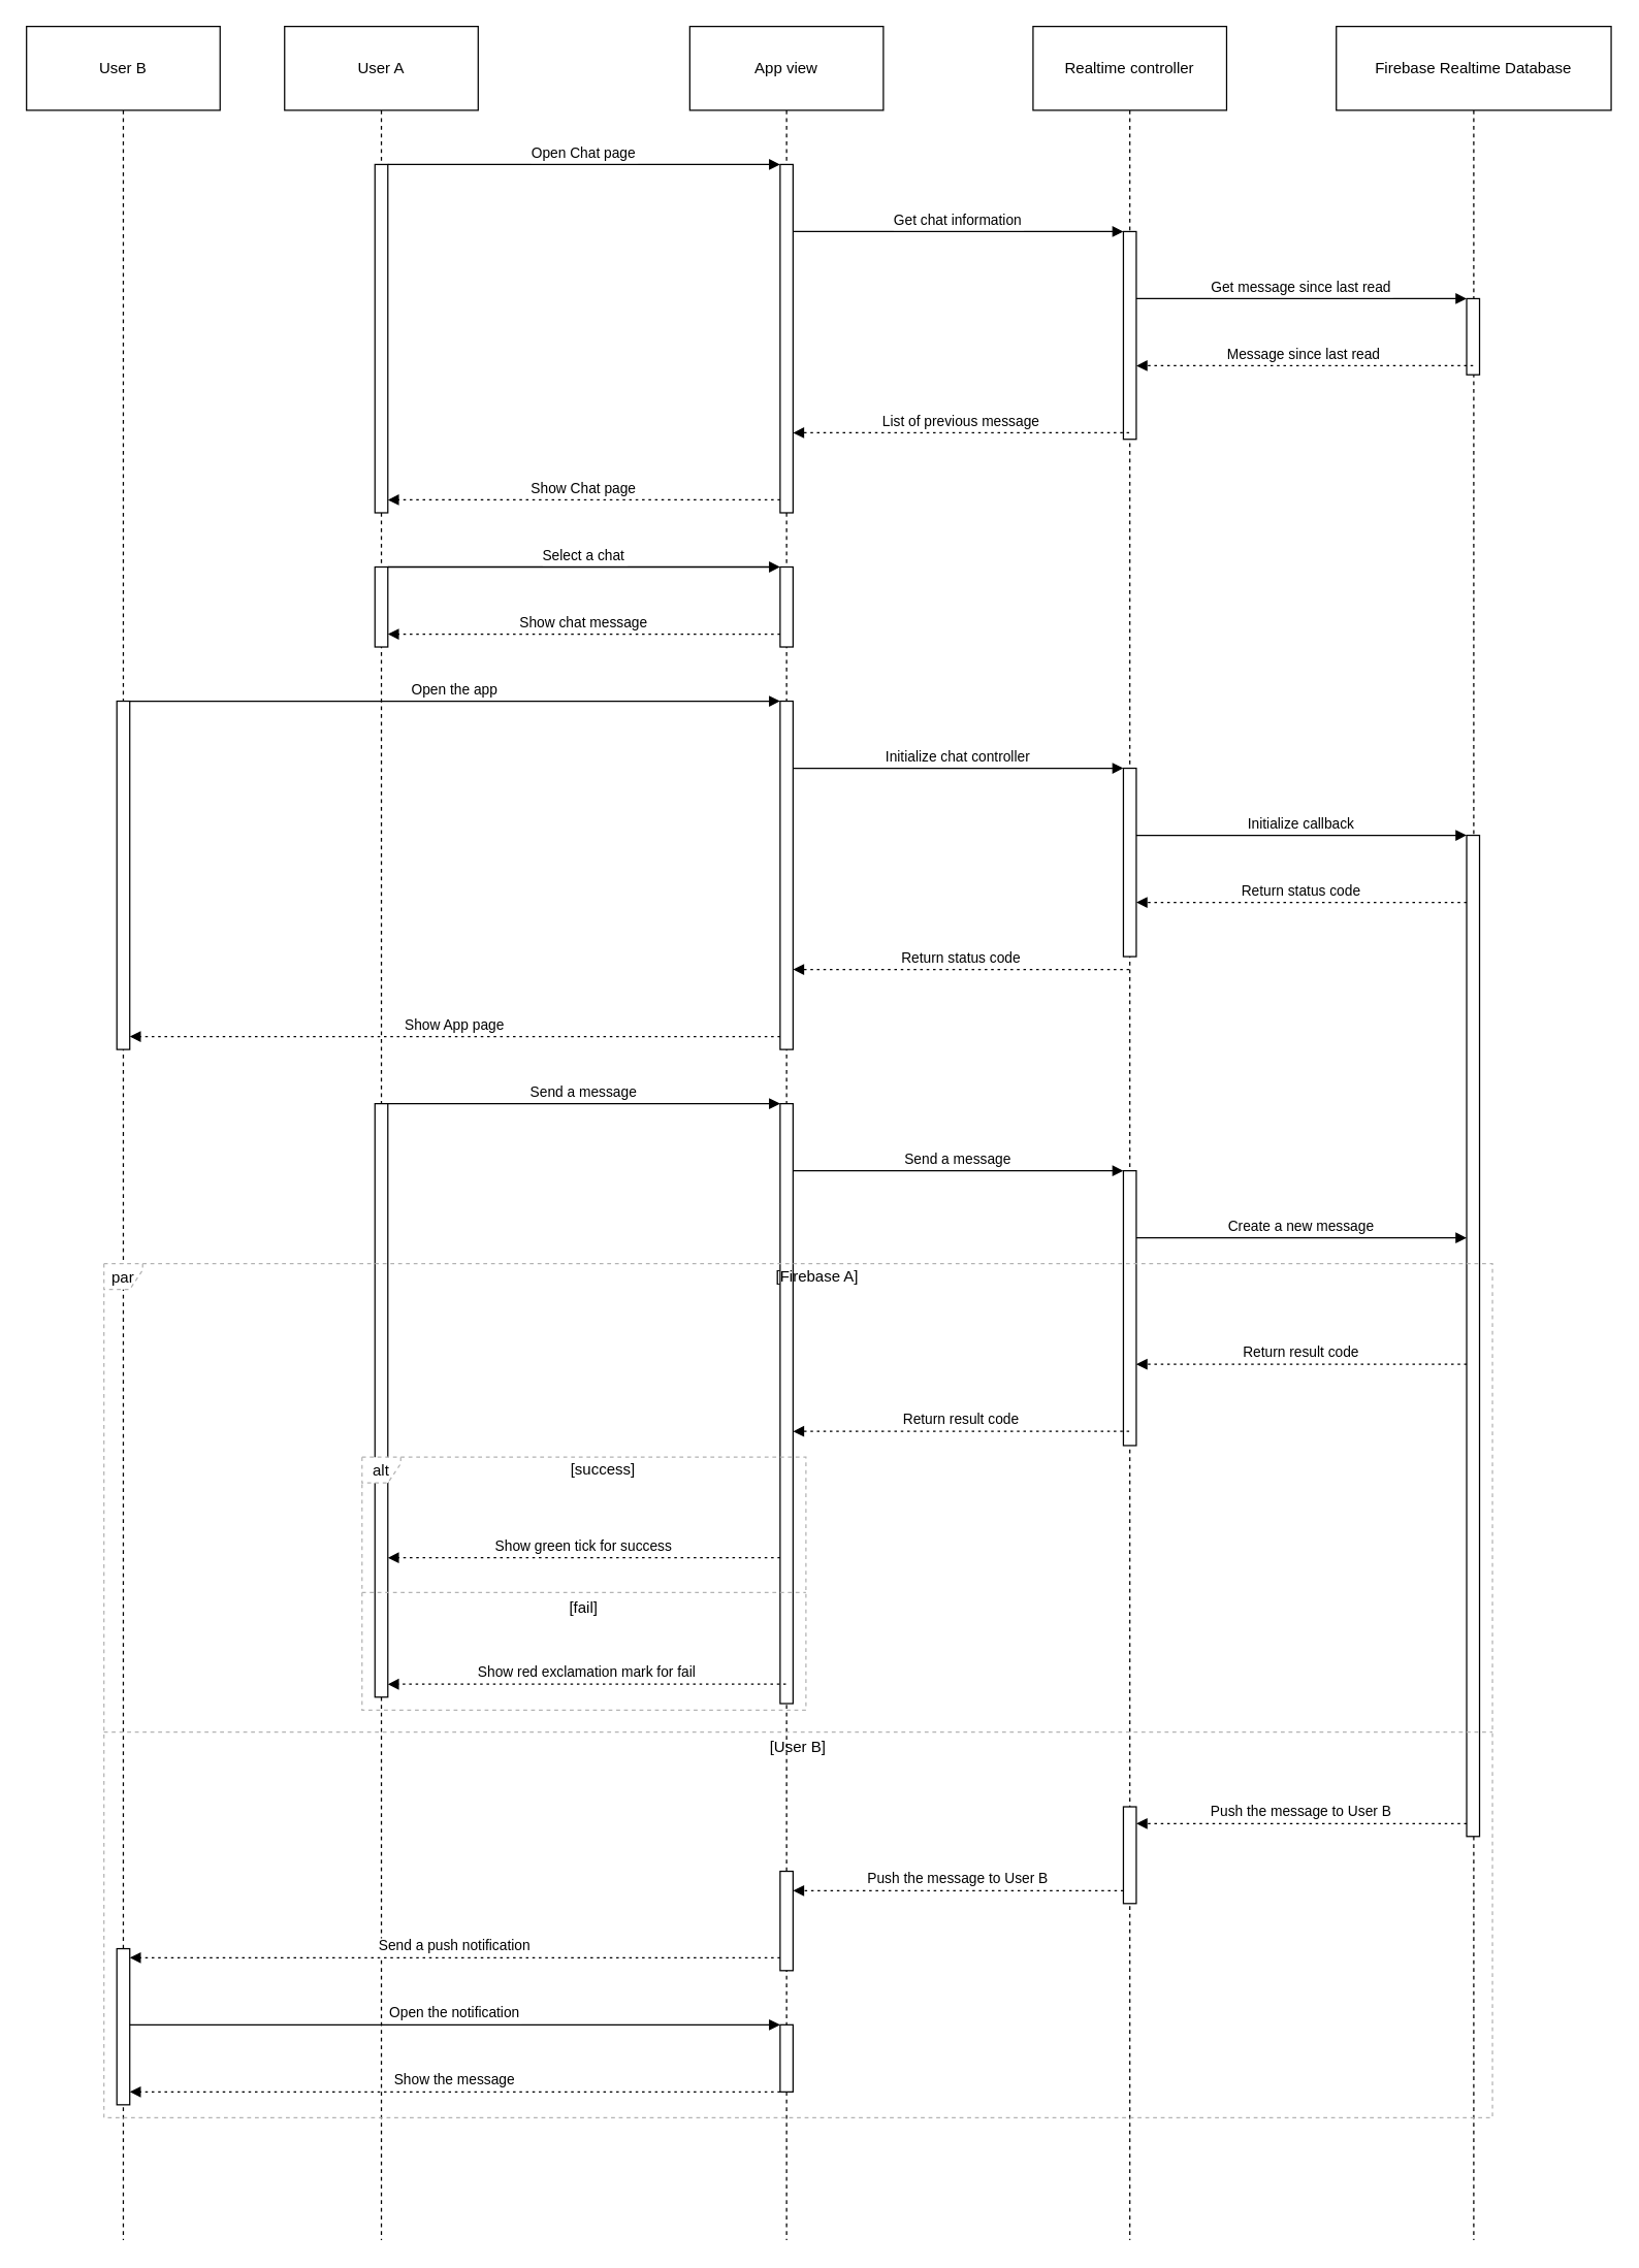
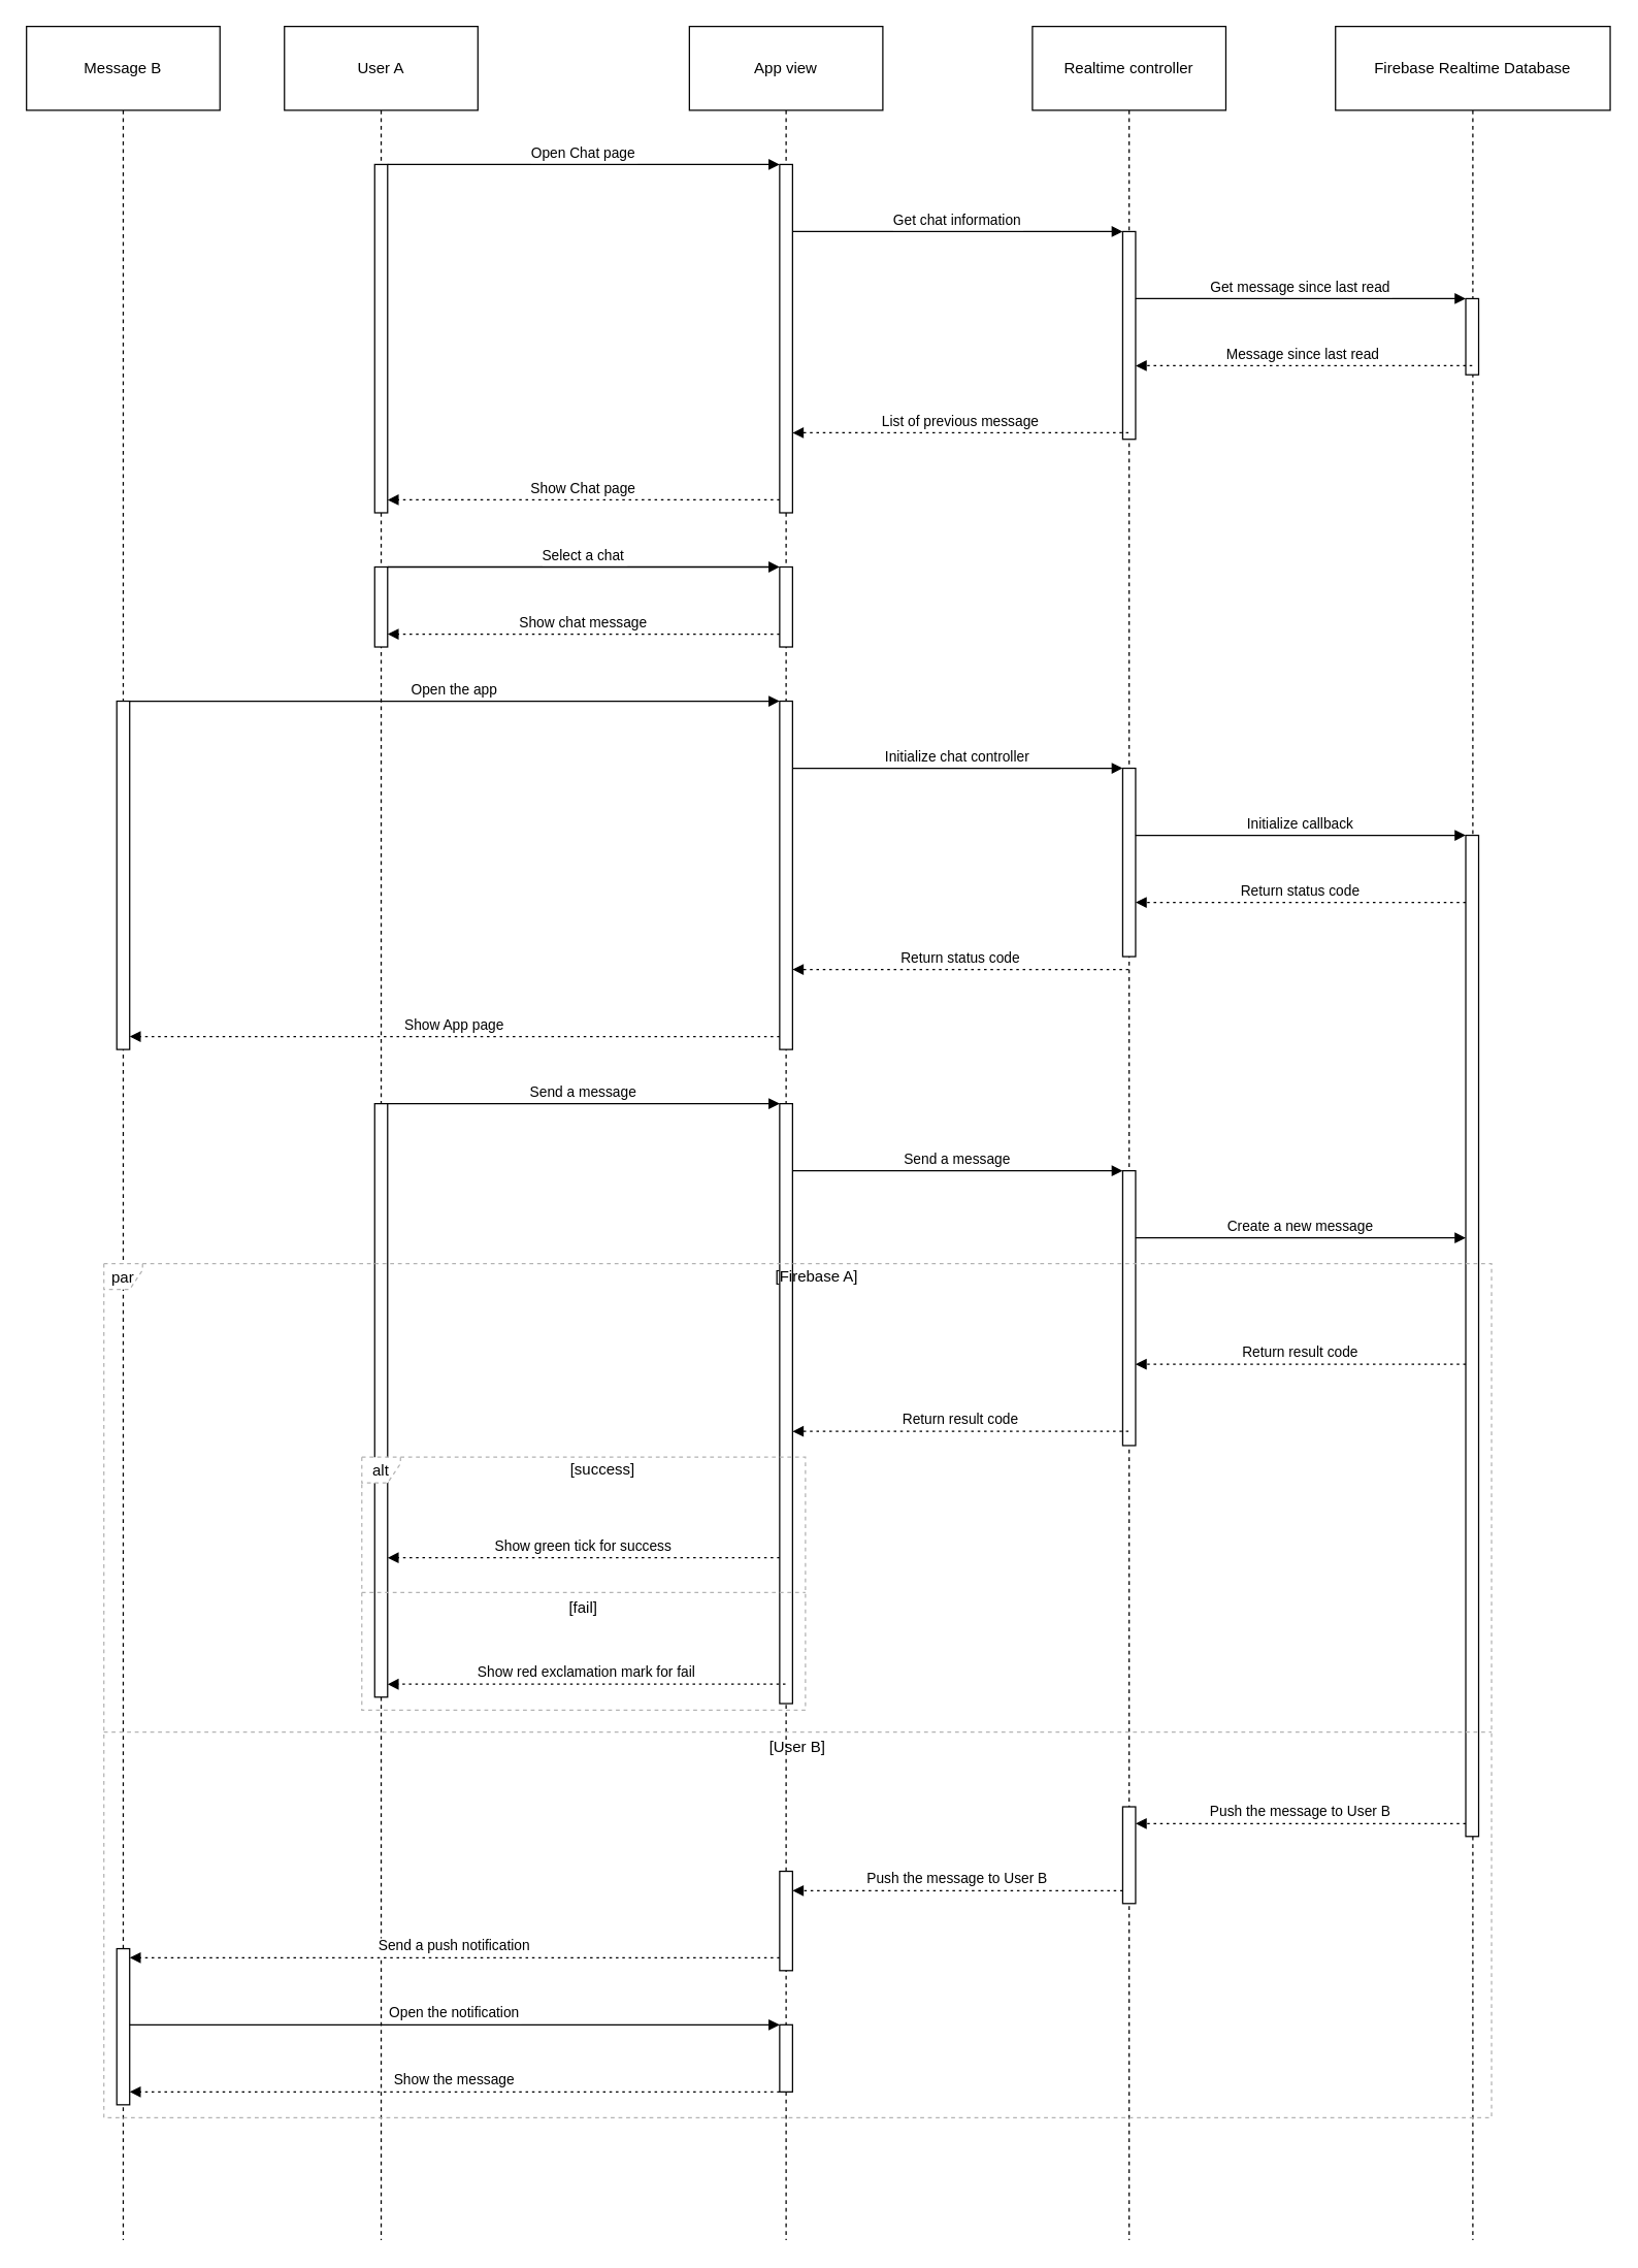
- <mxCell id="2" value="User B" style="shape=umlLifeline;perimeter=lifelinePerimeter;whiteSpace=wrap;container=1;dropTarget=0;collapsible=0;recursiveResize=0;outlineConnect=0;portConstraint=eastwest;newEdgeStyle={&quot;edgeStyle&quot;:&quot;elbowEdgeStyle&quot;,&quot;elbow&quot;:&quot;vertical&quot;,&quot;curved&quot;:0,&quot;rounded&quot;:0};size=65;" parent="1" vertex="1"><mxGeometry x="20" y="20" width="150" height="1716" as="geometry" /></mxCell>
+ <mxCell id="2" value="Message B" style="shape=umlLifeline;perimeter=lifelinePerimeter;whiteSpace=wrap;container=1;dropTarget=0;collapsible=0;recursiveResize=0;outlineConnect=0;portConstraint=eastwest;newEdgeStyle={&quot;edgeStyle&quot;:&quot;elbowEdgeStyle&quot;,&quot;elbow&quot;:&quot;vertical&quot;,&quot;curved&quot;:0,&quot;rounded&quot;:0};size=65;" parent="1" vertex="1"><mxGeometry x="20" y="20" width="150" height="1716" as="geometry" /></mxCell>
